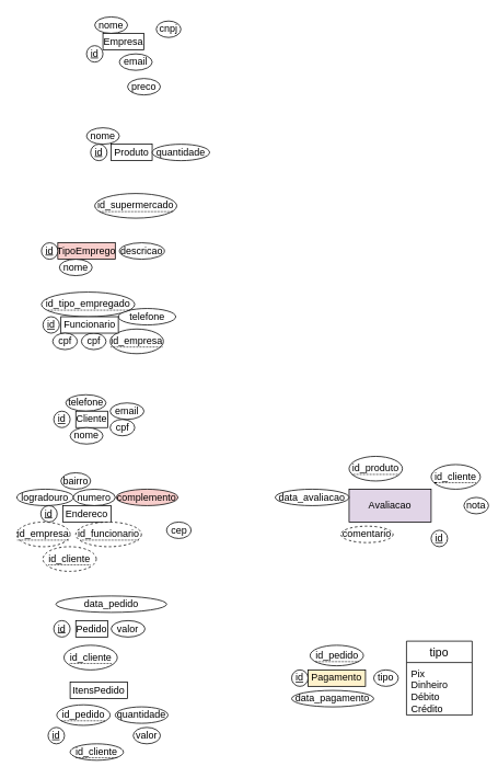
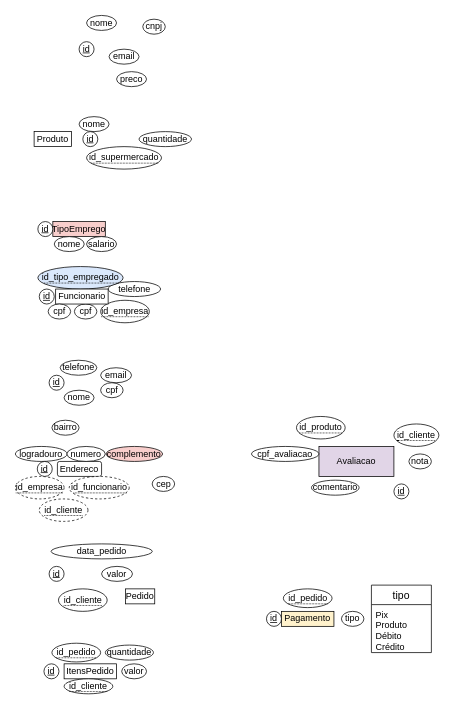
- <mxCell id="7" value="Empresa" style="whiteSpace=wrap;html=1;align=center;" vertex="1" parent="1"><mxGeometry x="125" y="40" width="50" height="20" as="geometry" /></mxCell>
- <mxCell id="6" value="Produto" style="whiteSpace=wrap;html=1;align=center;" vertex="1" parent="1"><mxGeometry x="135" y="175" width="50" height="20" as="geometry" /></mxCell>
+ <mxCell id="6" value="Produto" style="whiteSpace=wrap;html=1;align=center;" vertex="1" parent="1"><mxGeometry x="45" y="175" width="50" height="20" as="geometry" /></mxCell>
- <mxCell id="12" value="&lt;span style=&quot;border-bottom: 1px dotted&quot;&gt;id_supermercado&lt;/span&gt;" style="ellipse;whiteSpace=wrap;html=1;align=center;" vertex="1" parent="1"><mxGeometry x="115" y="235" width="100" height="30" as="geometry" /></mxCell>
+ <mxCell id="12" value="&lt;span style=&quot;border-bottom: 1px dotted&quot;&gt;id_supermercado&lt;/span&gt;" style="ellipse;whiteSpace=wrap;html=1;align=center;" vertex="1" parent="1"><mxGeometry x="115" y="195" width="100" height="30" as="geometry" /></mxCell>
- <mxCell id="24" value="descricao" style="ellipse;whiteSpace=wrap;html=1;align=center;" vertex="1" parent="1"><mxGeometry x="145" y="295" width="55" height="20" as="geometry" /></mxCell>
+ <mxCell id="23" value="salario" style="ellipse;whiteSpace=wrap;html=1;align=center;" vertex="1" parent="1"><mxGeometry x="115" y="315" width="40" height="20" as="geometry" /></mxCell>
- <mxCell id="19" value="&lt;span style=&quot;border-bottom: 1px dotted&quot;&gt;id_tipo_empregado&lt;/span&gt;" style="ellipse;whiteSpace=wrap;html=1;align=center;" vertex="1" parent="1"><mxGeometry x="50" y="355" width="113.75" height="30" as="geometry" /></mxCell>
+ <mxCell id="19" value="&lt;span style=&quot;border-bottom: 1px dotted&quot;&gt;id_tipo_empregado&lt;/span&gt;" style="ellipse;whiteSpace=wrap;html=1;align=center;fillColor=#dae8fc;" vertex="1" parent="1"><mxGeometry x="50" y="355" width="113.75" height="30" as="geometry" /></mxCell>
- <mxCell id="27" value="Cliente" style="whiteSpace=wrap;html=1;align=center;" vertex="1" parent="1"><mxGeometry x="91.88" y="500" width="39.06" height="20" as="geometry" /></mxCell>
- <mxCell id="60" value="&lt;span style=&quot;border-bottom: 1px dotted&quot;&gt;id_produto&lt;/span&gt;" style="ellipse;whiteSpace=wrap;html=1;align=center;" vertex="1" parent="1"><mxGeometry x="425" y="555" width="65" height="30" as="geometry" /></mxCell>
+ <mxCell id="60" value="&lt;span style=&quot;border-bottom: 1px dotted&quot;&gt;id_produto&lt;/span&gt;" style="ellipse;whiteSpace=wrap;html=1;align=center;" vertex="1" parent="1"><mxGeometry x="395" y="555" width="65" height="30" as="geometry" /></mxCell>
- <mxCell id="37" value="bairro" style="ellipse;whiteSpace=wrap;html=1;align=center;" vertex="1" parent="1"><mxGeometry x="73.75" y="575" width="36.25" height="20" as="geometry" /></mxCell>
+ <mxCell id="37" value="bairro" style="ellipse;whiteSpace=wrap;html=1;align=center;" vertex="1" parent="1"><mxGeometry x="68.75" y="560" width="36.25" height="20" as="geometry" /></mxCell>
- <mxCell id="64" value="data_avaliacao" style="ellipse;whiteSpace=wrap;html=1;align=center;" vertex="1" parent="1"><mxGeometry x="335" y="595" width="90" height="20" as="geometry" /></mxCell>
+ <mxCell id="64" value="cpf_avaliacao" style="ellipse;whiteSpace=wrap;html=1;align=center;" vertex="1" parent="1"><mxGeometry x="335" y="595" width="90" height="20" as="geometry" /></mxCell>
- <mxCell id="62" value="nota" style="ellipse;whiteSpace=wrap;html=1;align=center;" vertex="1" parent="1"><mxGeometry x="565" y="605" width="30" height="20" as="geometry" /></mxCell>
+ <mxCell id="62" value="nota" style="ellipse;whiteSpace=wrap;html=1;align=center;" vertex="1" parent="1"><mxGeometry x="545" y="605" width="30" height="20" as="geometry" /></mxCell>
- <mxCell id="33" value="Endereco" style="whiteSpace=wrap;html=1;align=center;" vertex="1" parent="1"><mxGeometry x="76.1" y="615" width="58.9" height="20" as="geometry" /></mxCell>
+ <mxCell id="33" value="Endereco" style="whiteSpace=wrap;html=1;align=center;rounded=1;" vertex="1" parent="1"><mxGeometry x="76.1" y="615" width="58.9" height="20" as="geometry" /></mxCell>
- <mxCell id="63" value="comentario" style="ellipse;whiteSpace=wrap;html=1;align=center;dashed=1;" vertex="1" parent="1"><mxGeometry x="415" y="640" width="63.59" height="20" as="geometry" /></mxCell>
+ <mxCell id="63" value="comentario" style="ellipse;whiteSpace=wrap;html=1;align=center;" vertex="1" parent="1"><mxGeometry x="415" y="640" width="63.59" height="20" as="geometry" /></mxCell>
- <mxCell id="42" value="Pedido" style="whiteSpace=wrap;html=1;align=center;" vertex="1" parent="1"><mxGeometry x="91.88" y="755" width="39.06" height="20" as="geometry" /></mxCell>
+ <mxCell id="42" value="Pedido" style="whiteSpace=wrap;html=1;align=center;" vertex="1" parent="1"><mxGeometry x="166.88" y="785" width="39.06" height="20" as="geometry" /></mxCell>
- <mxCell id="47" value="ItensPedido" style="whiteSpace=wrap;html=1;align=center;" vertex="1" parent="1"><mxGeometry x="85.01" y="830" width="69.99" height="20" as="geometry" /></mxCell>
+ <mxCell id="47" value="ItensPedido" style="whiteSpace=wrap;html=1;align=center;" vertex="1" parent="1"><mxGeometry x="85.01" y="885" width="69.99" height="20" as="geometry" /></mxCell>
- <mxCell id="58" value="Pix&lt;div&gt;Dinheiro&lt;/div&gt;&lt;div&gt;Débito&lt;/div&gt;&lt;div&gt;Crédito&lt;/div&gt;" style="text;strokeColor=none;fillColor=none;spacingLeft=4;spacingRight=4;overflow=hidden;rotatable=0;points=[[0,0.5],[1,0.5]];portConstraint=eastwest;fontSize=12;whiteSpace=wrap;html=1;" vertex="1" parent="57"><mxGeometry y="26" width="80" height="64" as="geometry" /></mxCell>
+ <mxCell id="58" value="Pix&lt;div&gt;Produto&lt;/div&gt;&lt;div&gt;Débito&lt;/div&gt;&lt;div&gt;Crédito&lt;/div&gt;" style="text;strokeColor=none;fillColor=none;spacingLeft=4;spacingRight=4;overflow=hidden;rotatable=0;points=[[0,0.5],[1,0.5]];portConstraint=eastwest;fontSize=12;whiteSpace=wrap;html=1;" vertex="1" parent="57"><mxGeometry y="26" width="80" height="64" as="geometry" /></mxCell>
- <mxCell id="55" value="data_pagamento" style="ellipse;whiteSpace=wrap;html=1;align=center;" vertex="1" parent="1"><mxGeometry x="355" y="840" width="100" height="20" as="geometry" /></mxCell>
